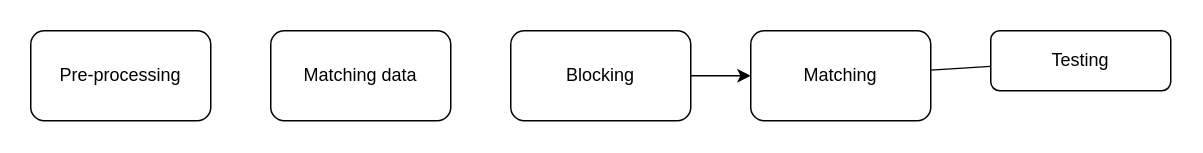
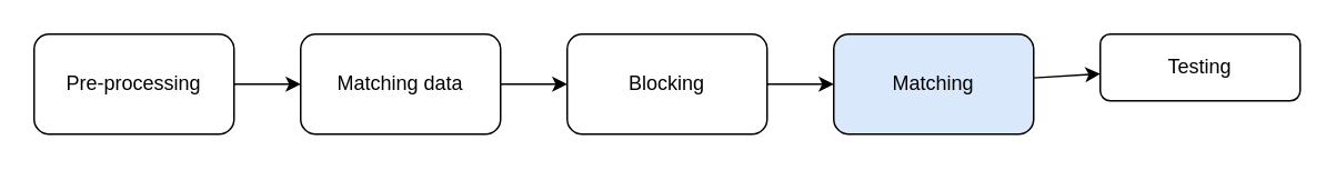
- <mxCell id="8" value="" style="edgeStyle=none;html=1;endArrow=none;" parent="1" source="9" target="10" edge="1"><mxGeometry relative="1" as="geometry" /></mxCell>
+ <mxCell id="8" value="" style="edgeStyle=none;html=1;" parent="1" source="9" target="10" edge="1"><mxGeometry relative="1" as="geometry" /></mxCell>
+ <mxCell id="2" style="edgeStyle=none;html=1;entryX=0;entryY=0.5;entryDx=0;entryDy=0;" parent="1" source="3" target="5" edge="1"><mxGeometry relative="1" as="geometry" /></mxCell>
+ <mxCell id="4" value="" style="edgeStyle=none;html=1;" parent="1" source="5" target="7" edge="1"><mxGeometry relative="1" as="geometry" /></mxCell>
- <mxCell id="9" value="Matching" style="whiteSpace=wrap;html=1;rounded=1;" parent="1" vertex="1"><mxGeometry x="500" y="20" width="120" height="60" as="geometry" /></mxCell>
+ <mxCell id="9" value="Matching" style="whiteSpace=wrap;html=1;rounded=1;fillColor=#dae8fc;" parent="1" vertex="1"><mxGeometry x="500" y="20" width="120" height="60" as="geometry" /></mxCell>
